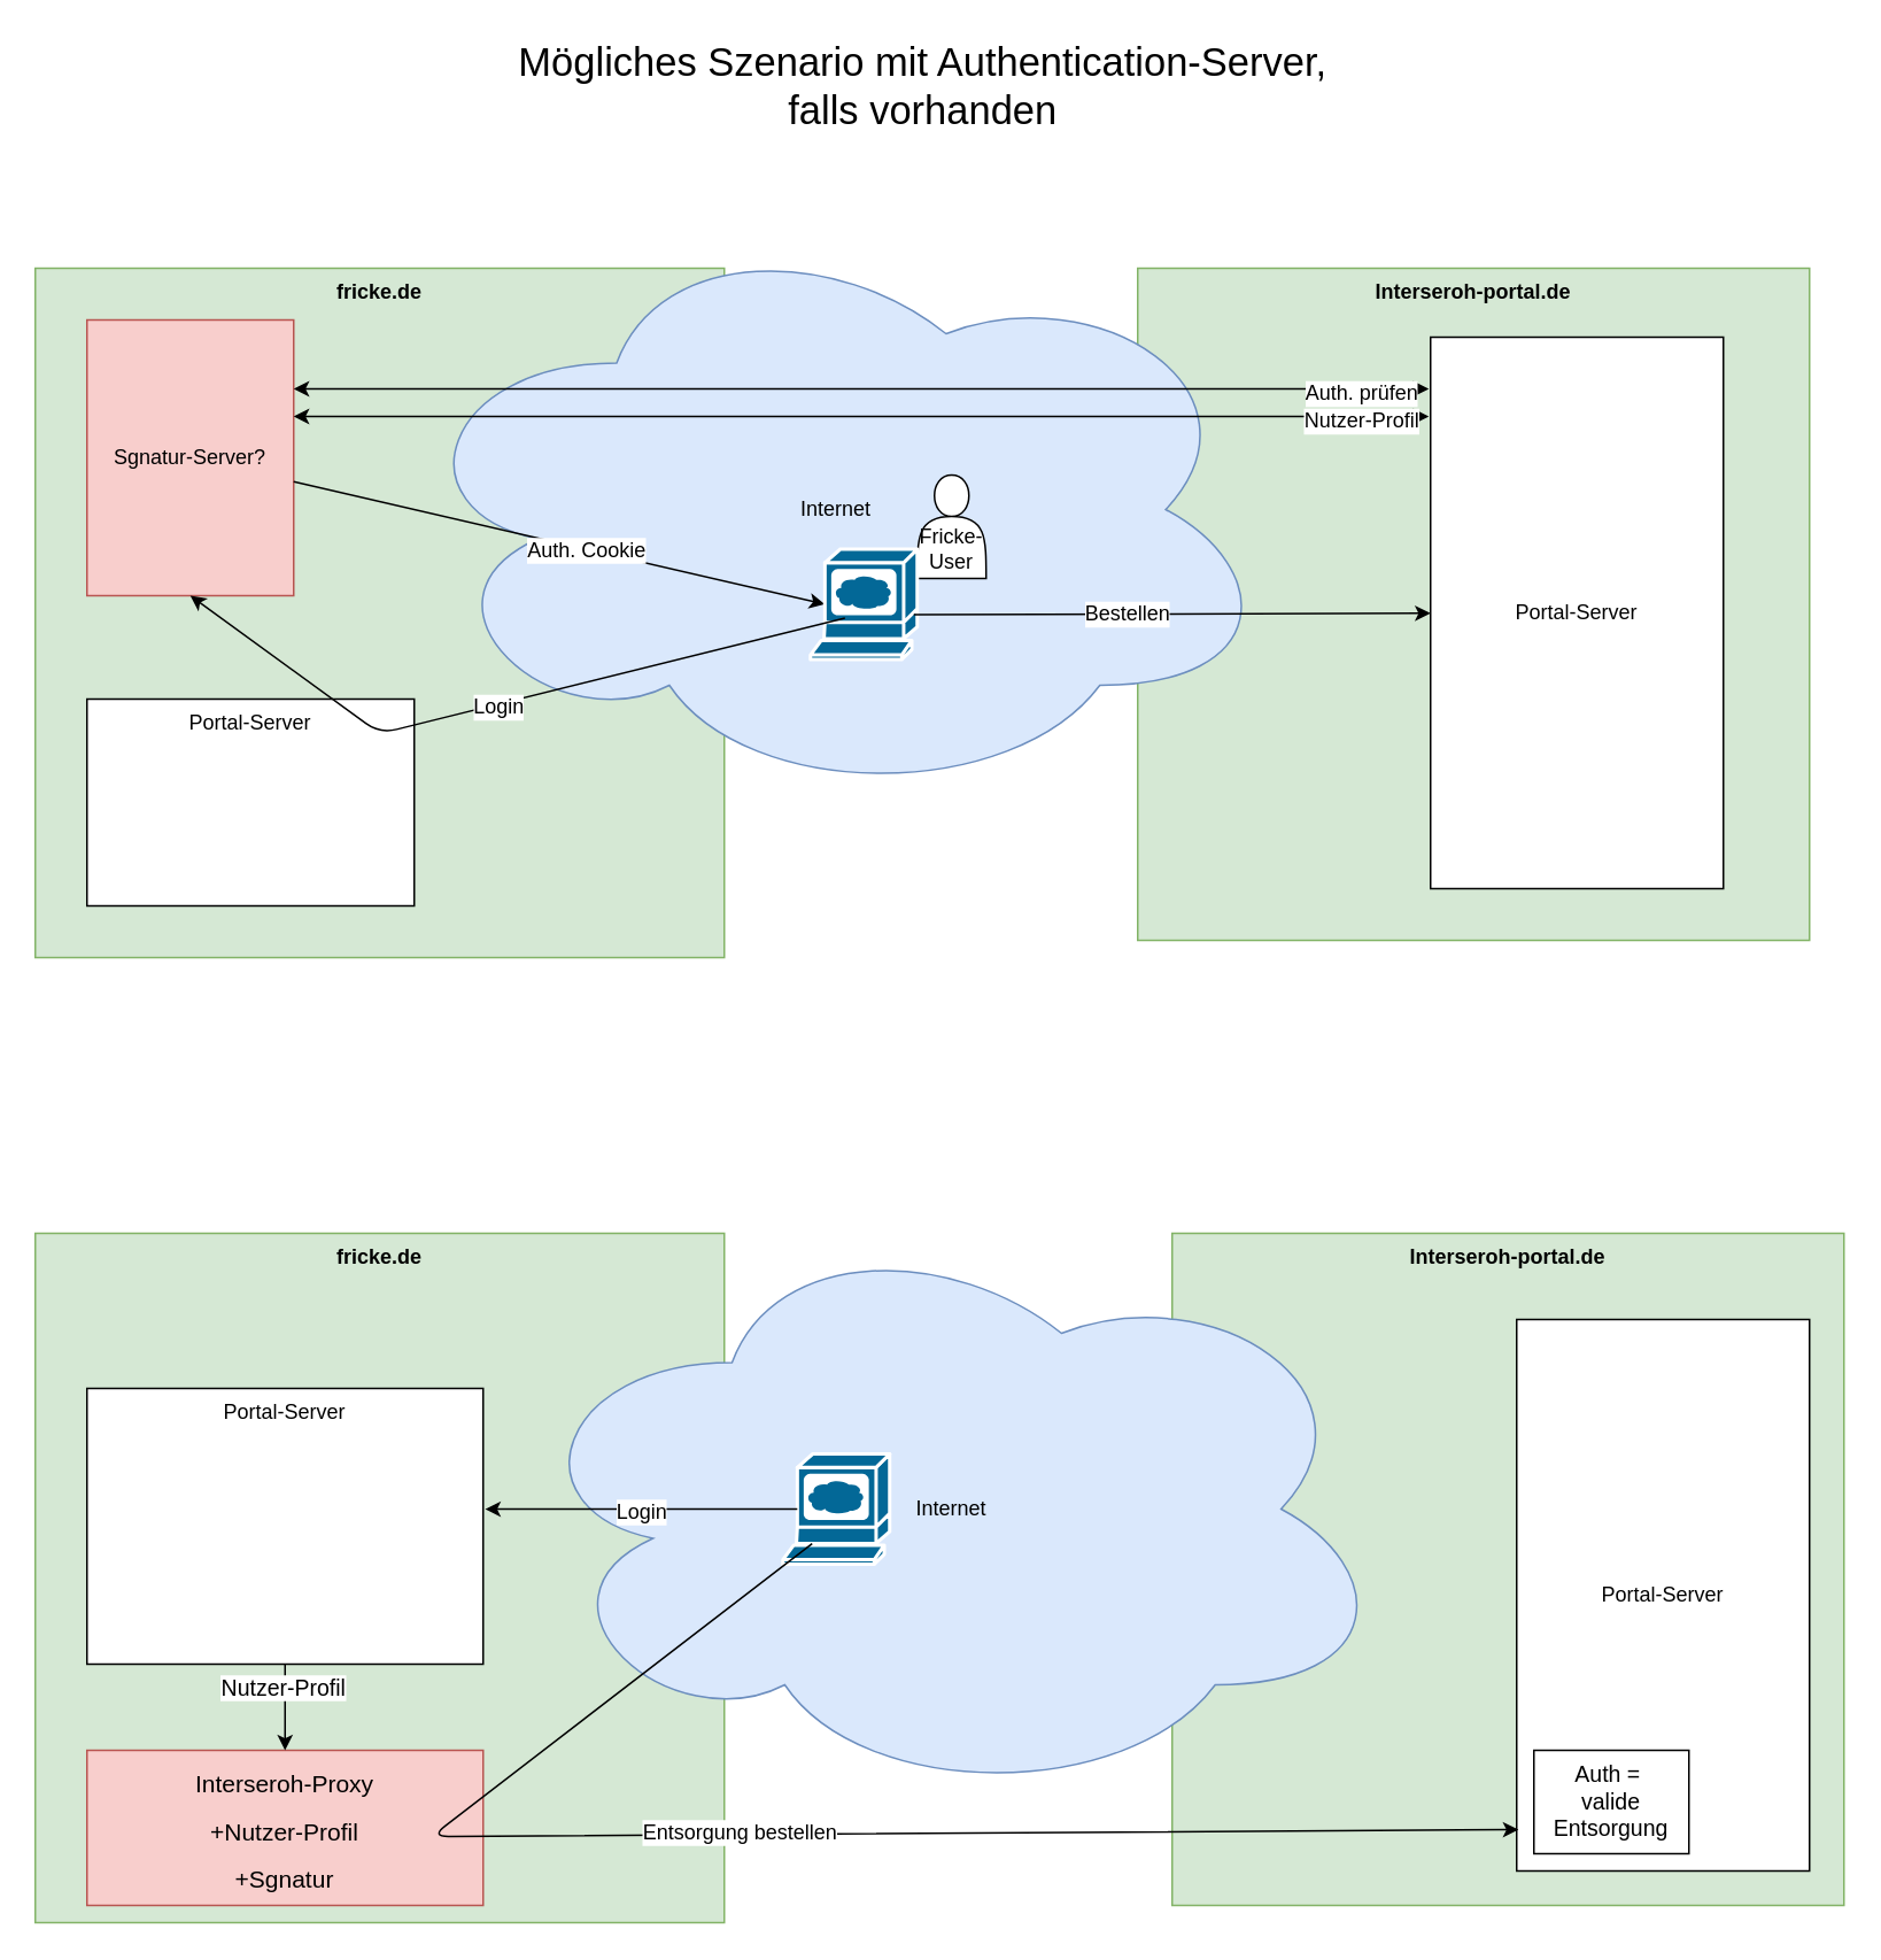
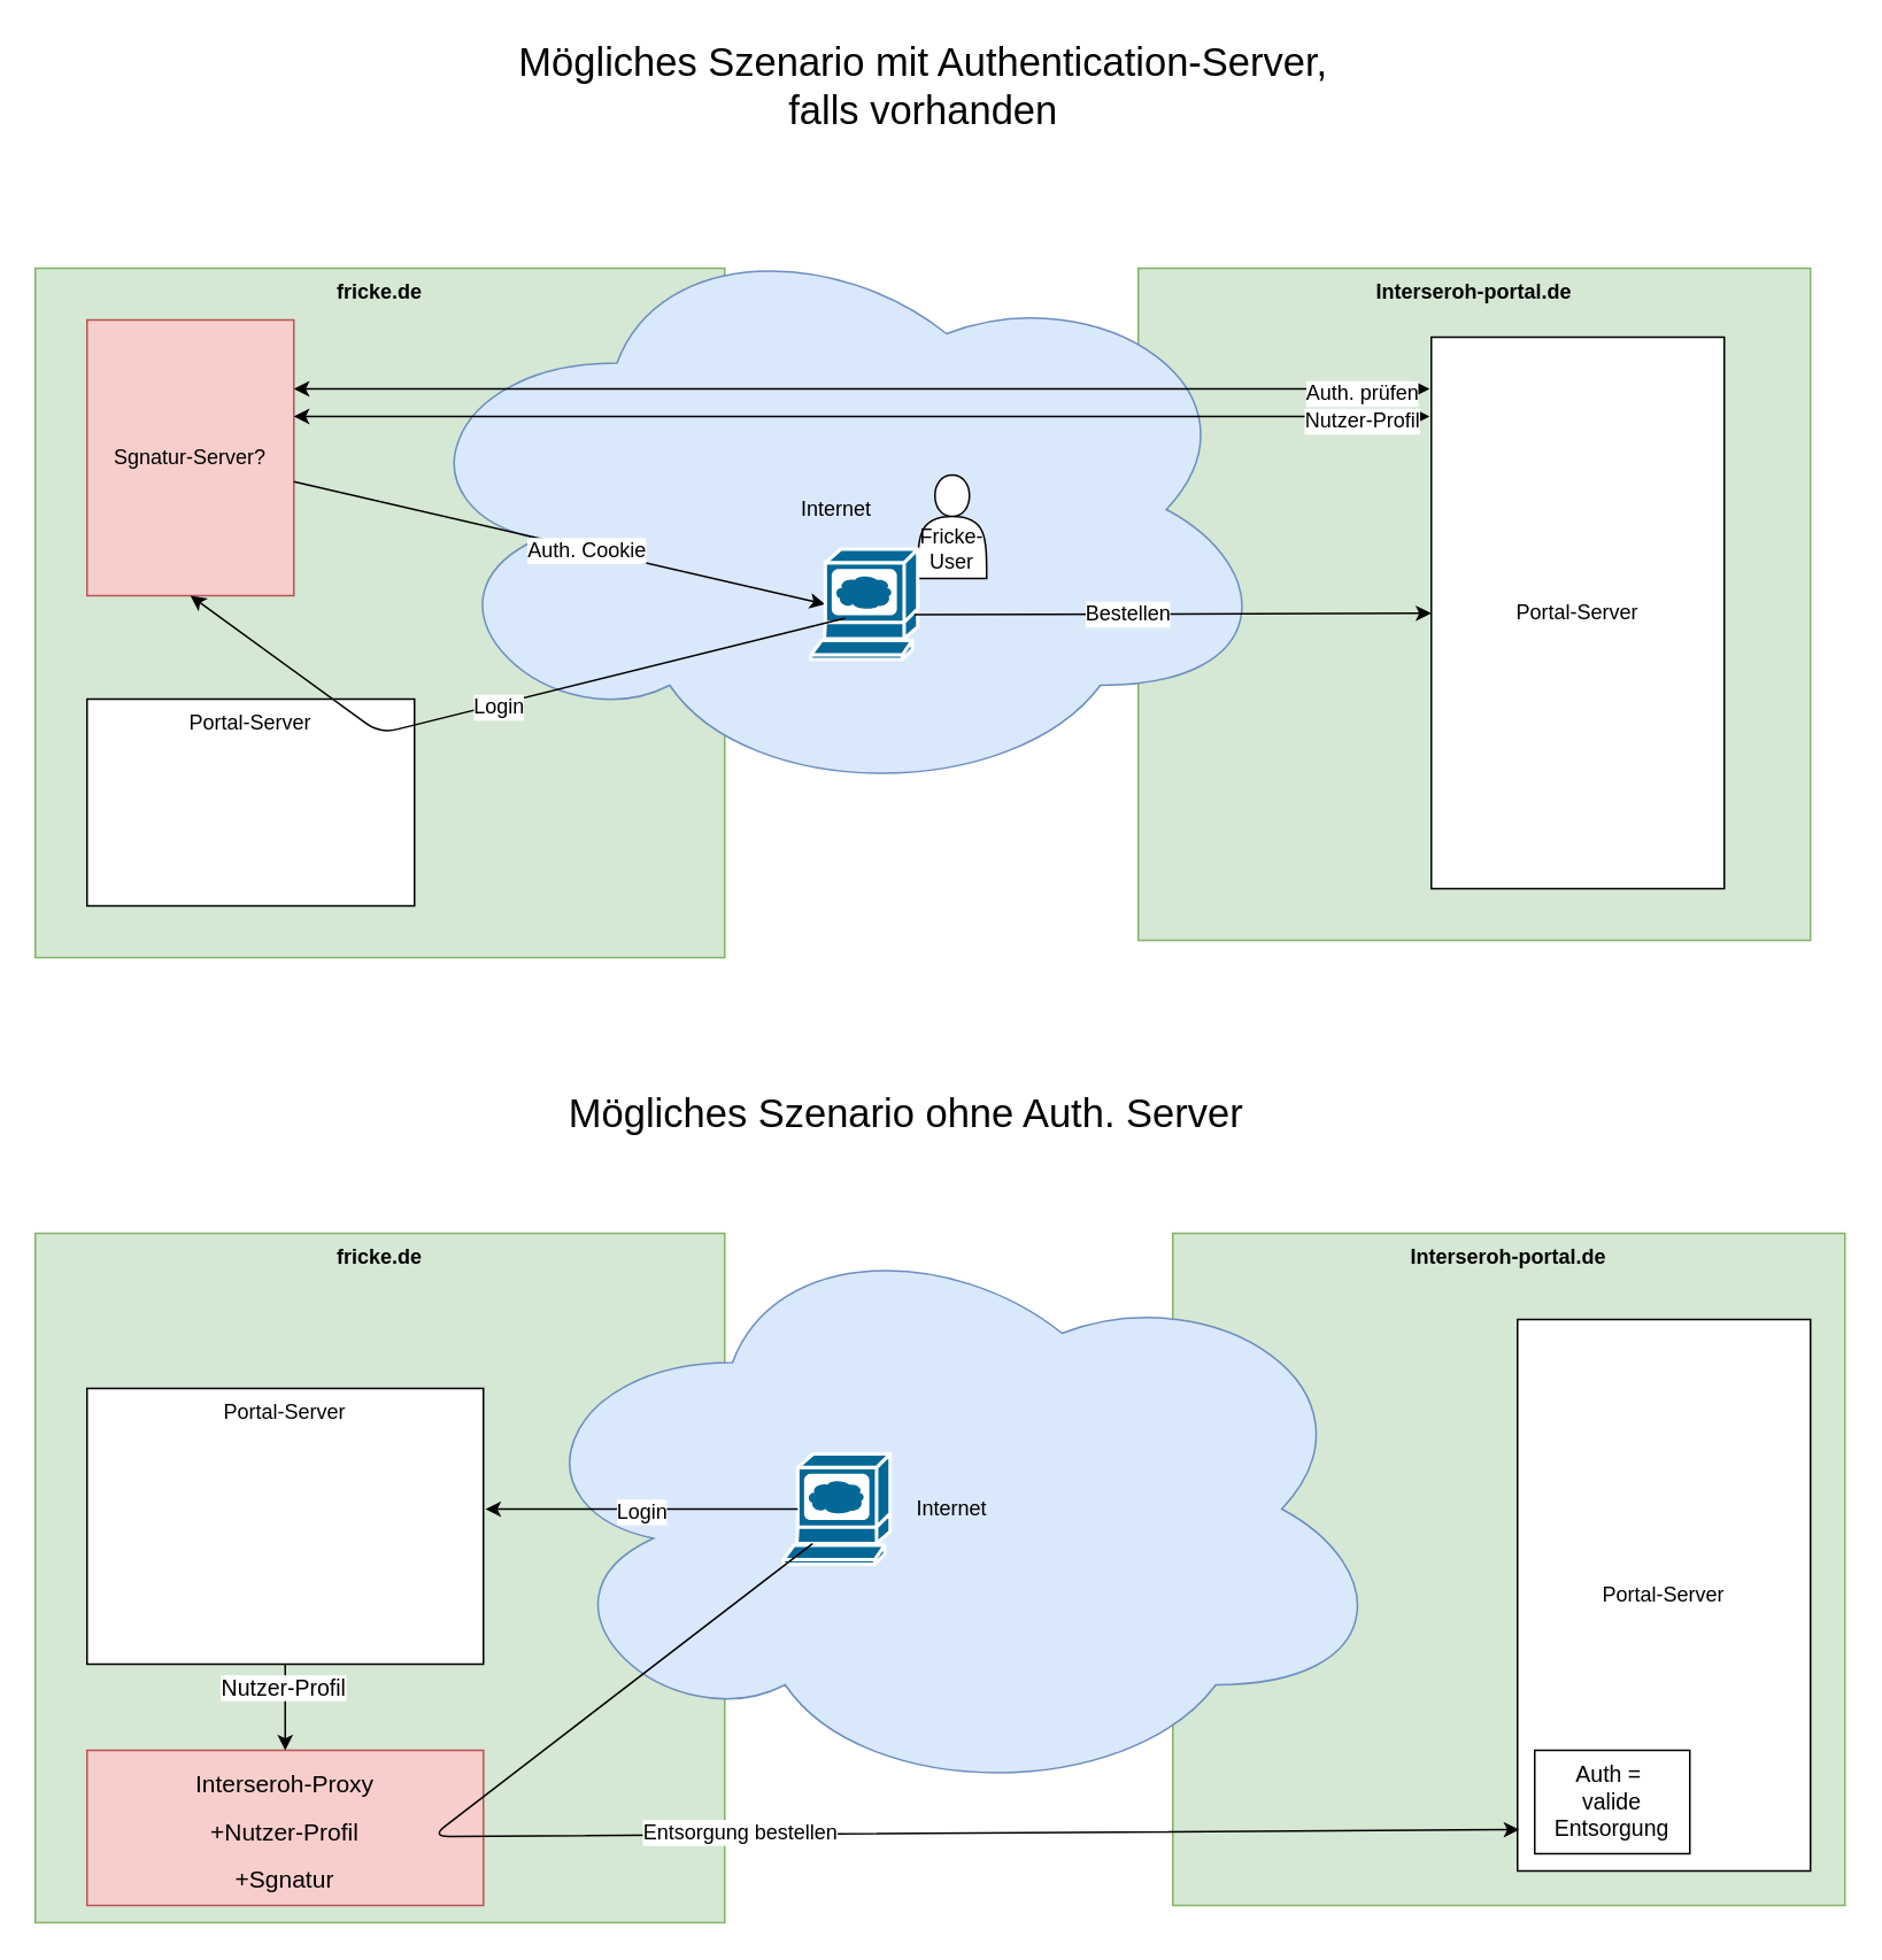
+ <mxCell id="33" value="Mögliches Szenario ohne Auth. Server" style="text;html=1;align=center;verticalAlign=middle;resizable=0;points=[];autosize=1;fontSize=23;" vertex="1" parent="1"><mxGeometry x="320" y="631" width="410" height="30" as="geometry" /></mxCell>
